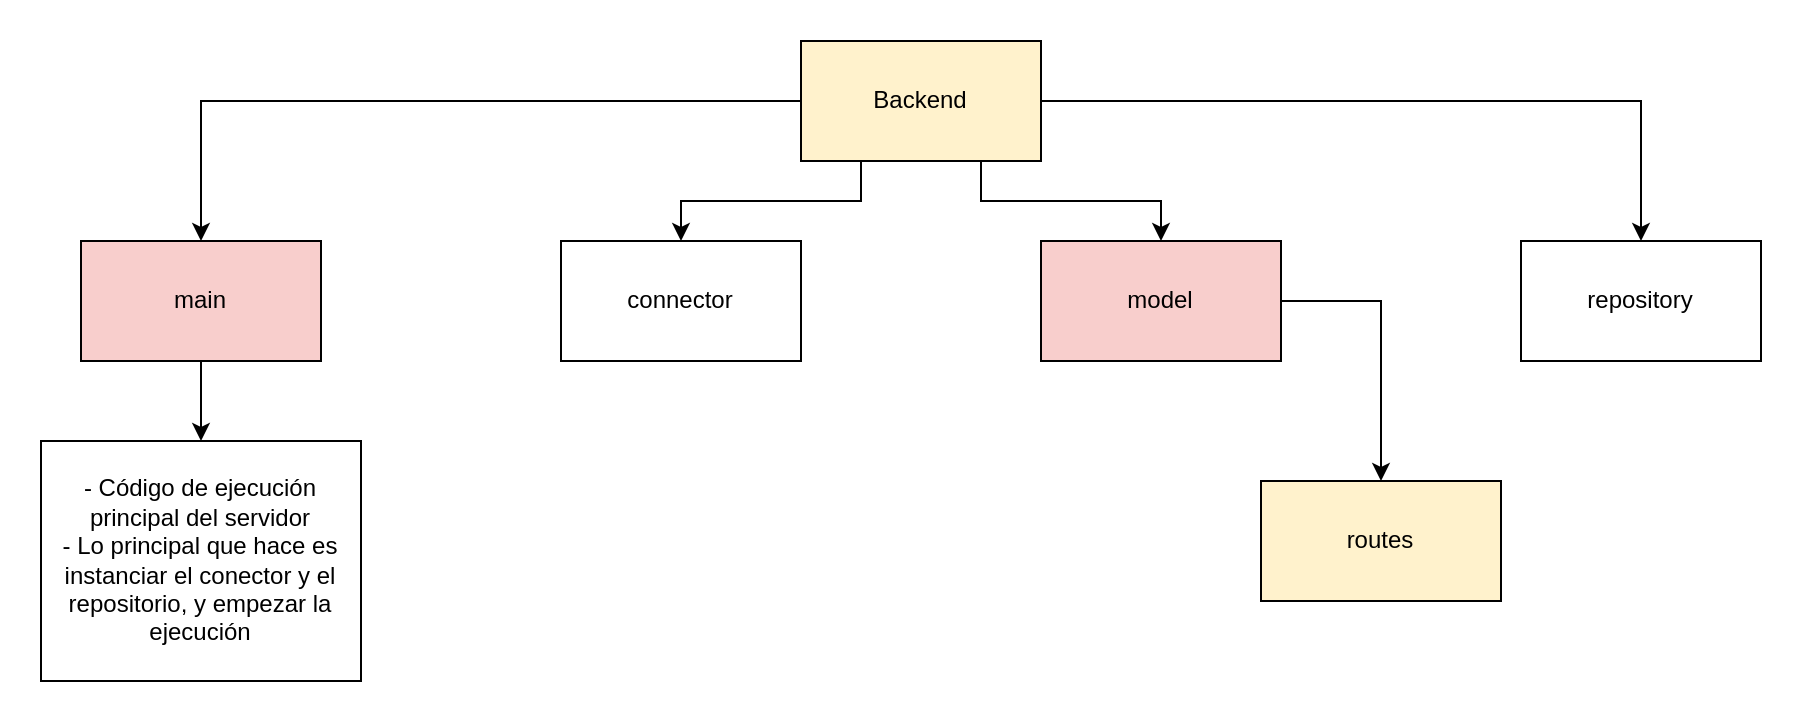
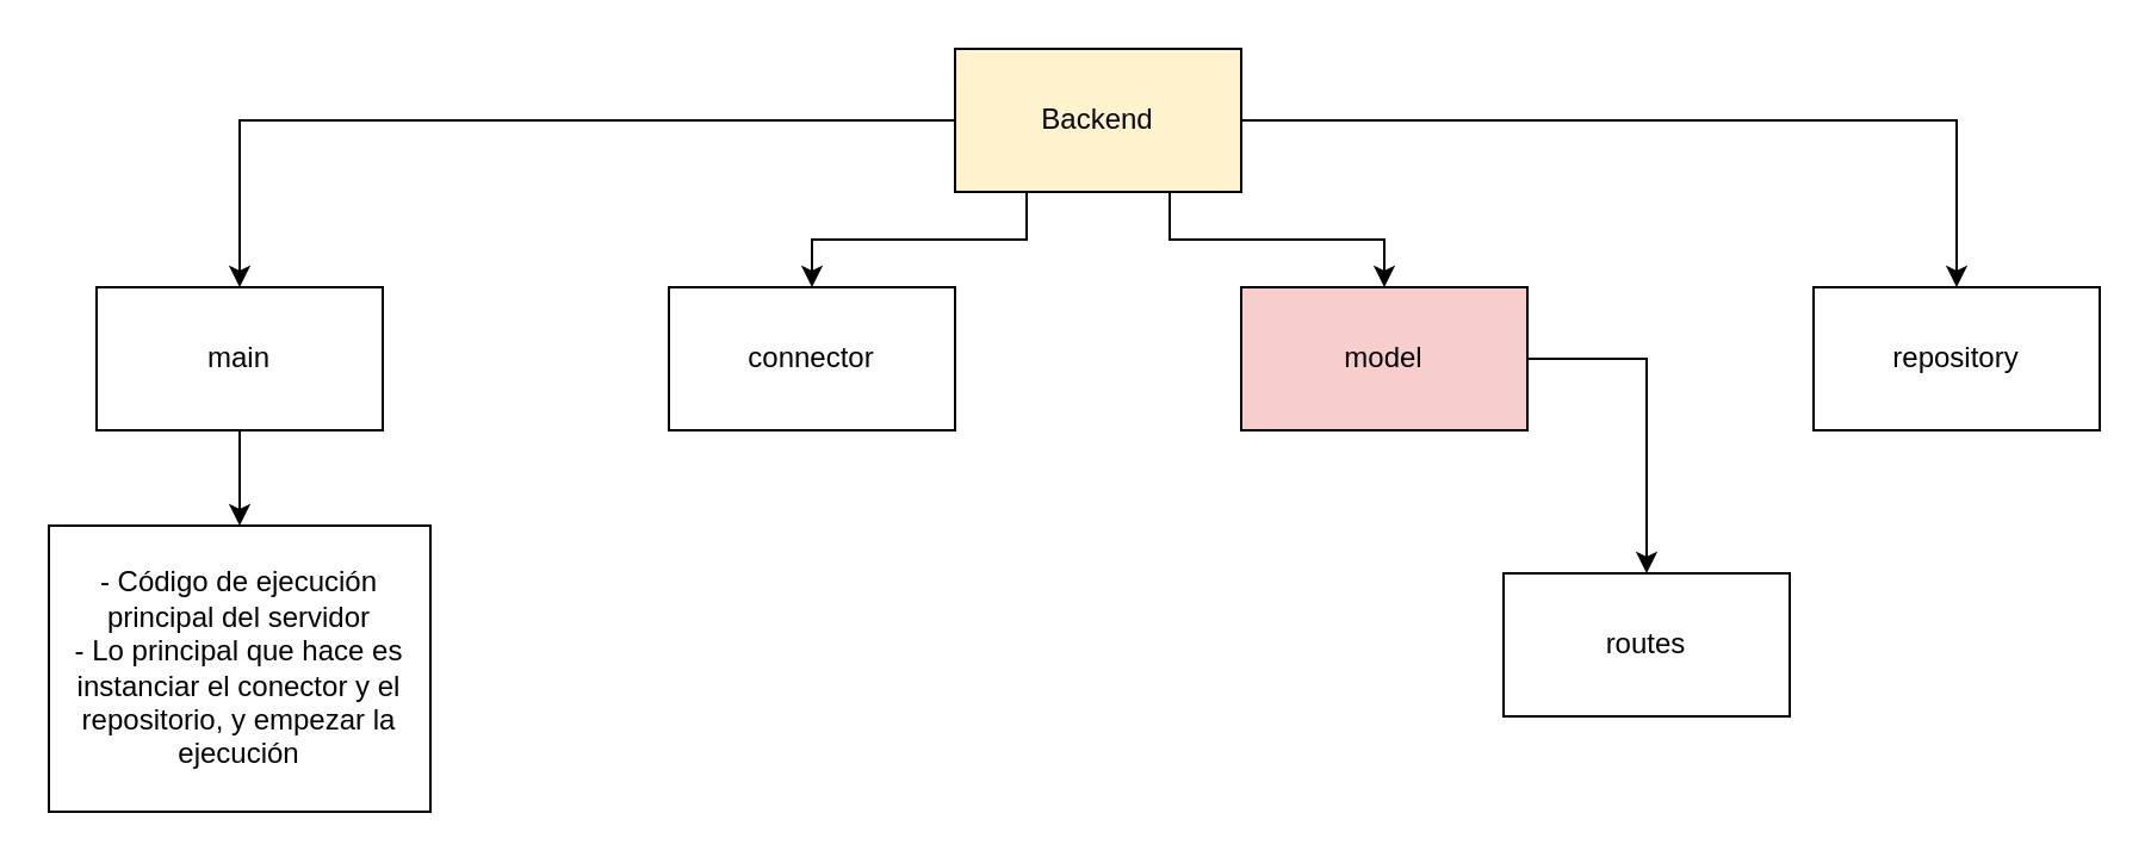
- <mxCell id="3" value="main" style="rounded=0;whiteSpace=wrap;html=1;fillColor=#f8cecc;" vertex="1" parent="1"><mxGeometry x="40" y="120" width="120" height="60" as="geometry" /></mxCell>
+ <mxCell id="3" value="main" style="rounded=0;whiteSpace=wrap;html=1;" vertex="1" parent="1"><mxGeometry x="40" y="120" width="120" height="60" as="geometry" /></mxCell>
- <mxCell id="12" value="routes" style="rounded=0;whiteSpace=wrap;html=1;fillColor=#fff2cc;" vertex="1" parent="1"><mxGeometry x="630" y="240" width="120" height="60" as="geometry" /></mxCell>
+ <mxCell id="12" value="routes" style="rounded=0;whiteSpace=wrap;html=1;" vertex="1" parent="1"><mxGeometry x="630" y="240" width="120" height="60" as="geometry" /></mxCell>
